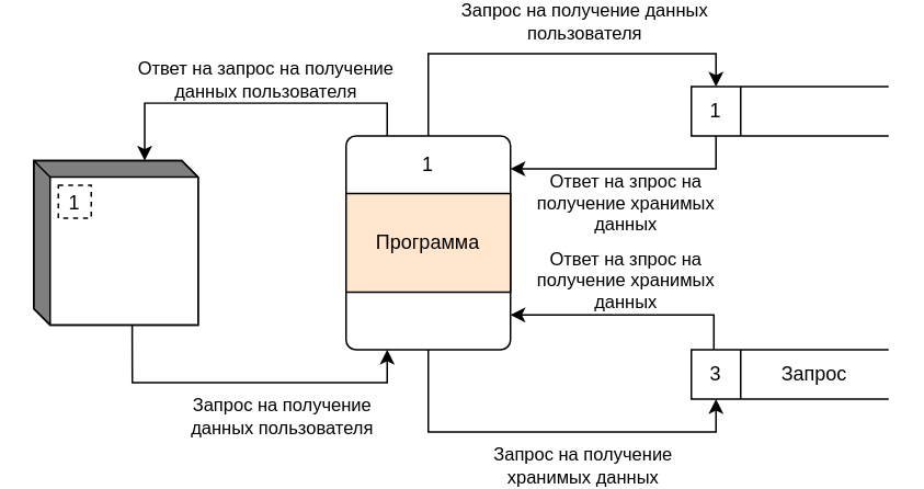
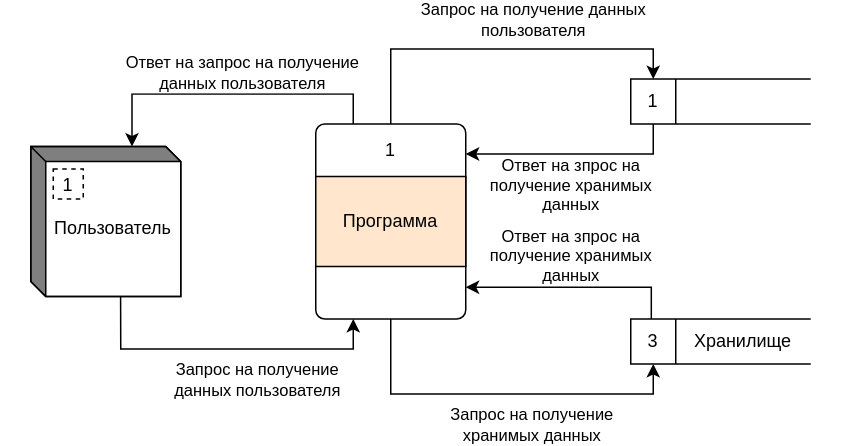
+ <mxCell id="4" value="Пользователь" style="text;html=1;strokeColor=none;fillColor=none;align=center;verticalAlign=middle;whiteSpace=wrap;rounded=0;" vertex="1" parent="2"><mxGeometry x="10" y="10" width="90" height="90" as="geometry" /></mxCell>
- <mxCell id="19" value="Запрос" style="text;html=1;strokeColor=none;fillColor=none;align=center;verticalAlign=middle;whiteSpace=wrap;rounded=0;" vertex="1" parent="16"><mxGeometry x="30" width="90" height="30" as="geometry" /></mxCell>
+ <mxCell id="19" value="Хранилище" style="text;html=1;strokeColor=none;fillColor=none;align=center;verticalAlign=middle;whiteSpace=wrap;rounded=0;" vertex="1" parent="16"><mxGeometry x="30" width="90" height="30" as="geometry" /></mxCell>
